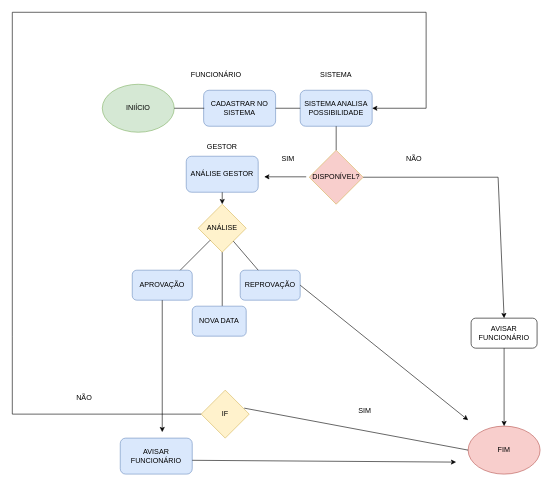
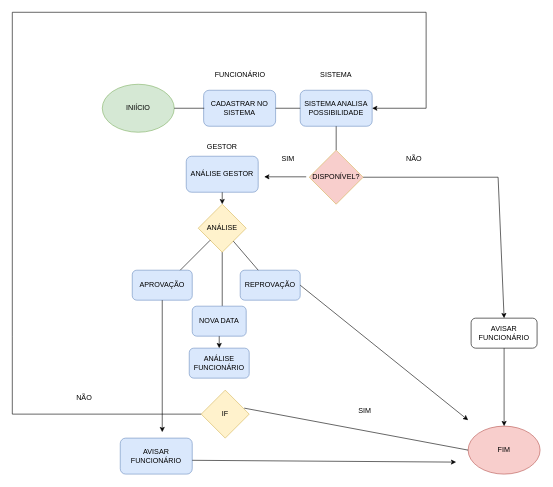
- <mxCell id="21" value="FUNCIONÁRIO" style="text;html=1;strokeColor=none;fillColor=none;align=center;verticalAlign=middle;whiteSpace=wrap;rounded=0;" vertex="1" parent="1"><mxGeometry x="330" y="110" width="60" height="30" as="geometry" /></mxCell>
+ <mxCell id="21" value="FUNCIONÁRIO" style="text;html=1;strokeColor=none;fillColor=none;align=center;verticalAlign=middle;whiteSpace=wrap;rounded=0;" vertex="1" parent="1"><mxGeometry x="370" y="110" width="60" height="30" as="geometry" /></mxCell>
+ <mxCell id="38" value="" style="endArrow=classic;html=1;rounded=0;entryX=0.5;entryY=0;entryDx=0;entryDy=0;exitX=0.5;exitY=1;exitDx=0;exitDy=0;" edge="1" parent="1" source="16" target="18"><mxGeometry width="50" height="50" relative="1" as="geometry"><mxPoint x="550" y="620" as="sourcePoint" /><mxPoint x="600" y="570" as="targetPoint" /></mxGeometry></mxCell>
+ <mxCell id="18" value="ANÁLISE FUNCIONÁRIO" style="rounded=1;whiteSpace=wrap;html=1;fillColor=#dae8fc;strokeColor=#6c8ebf;" vertex="1" parent="1"><mxGeometry x="315" y="580" width="100" height="50" as="geometry" /></mxCell>
